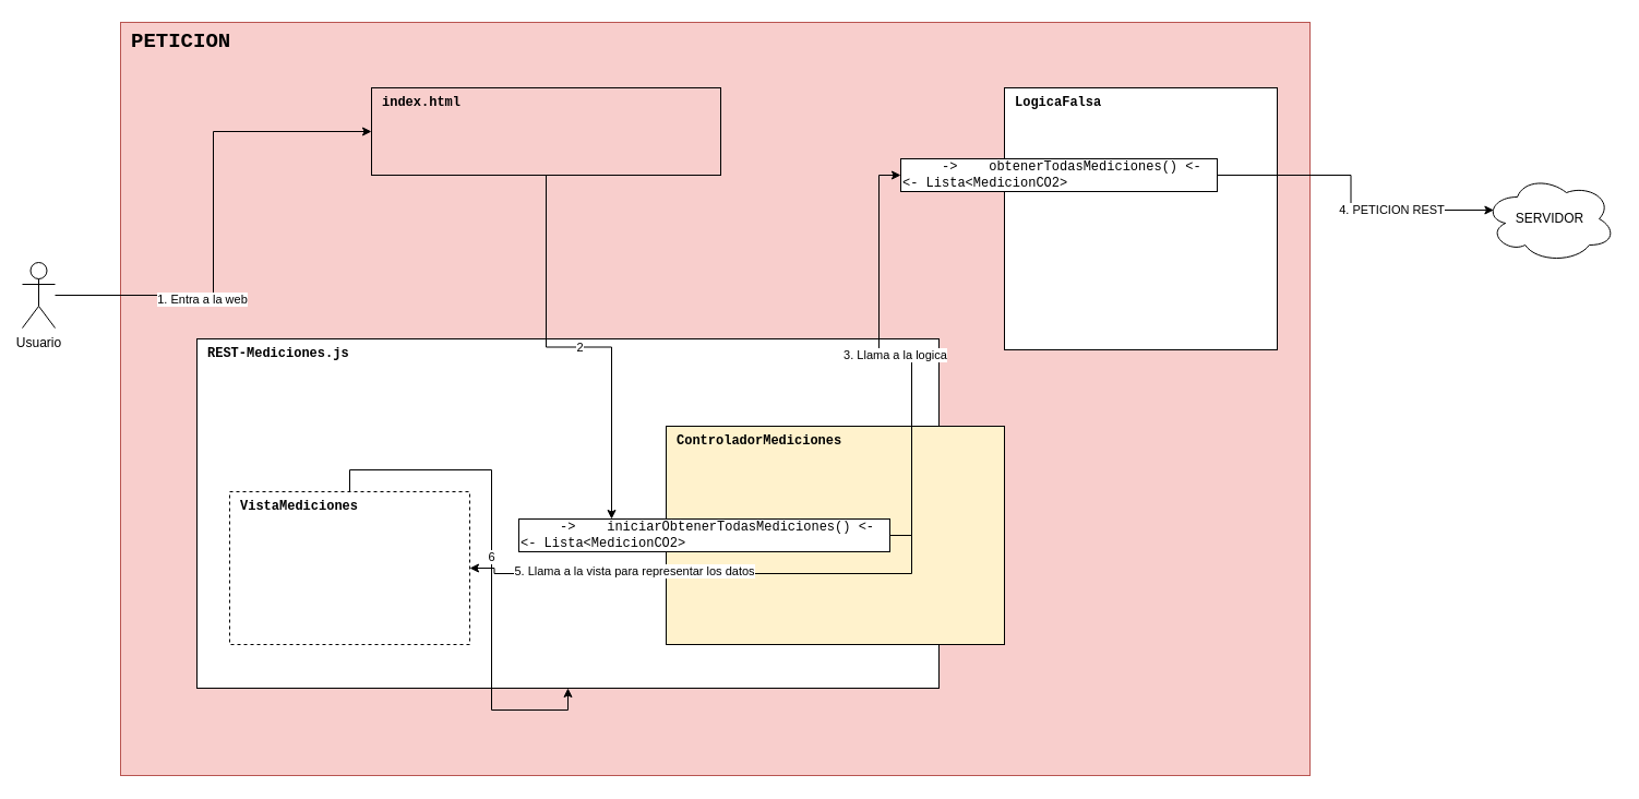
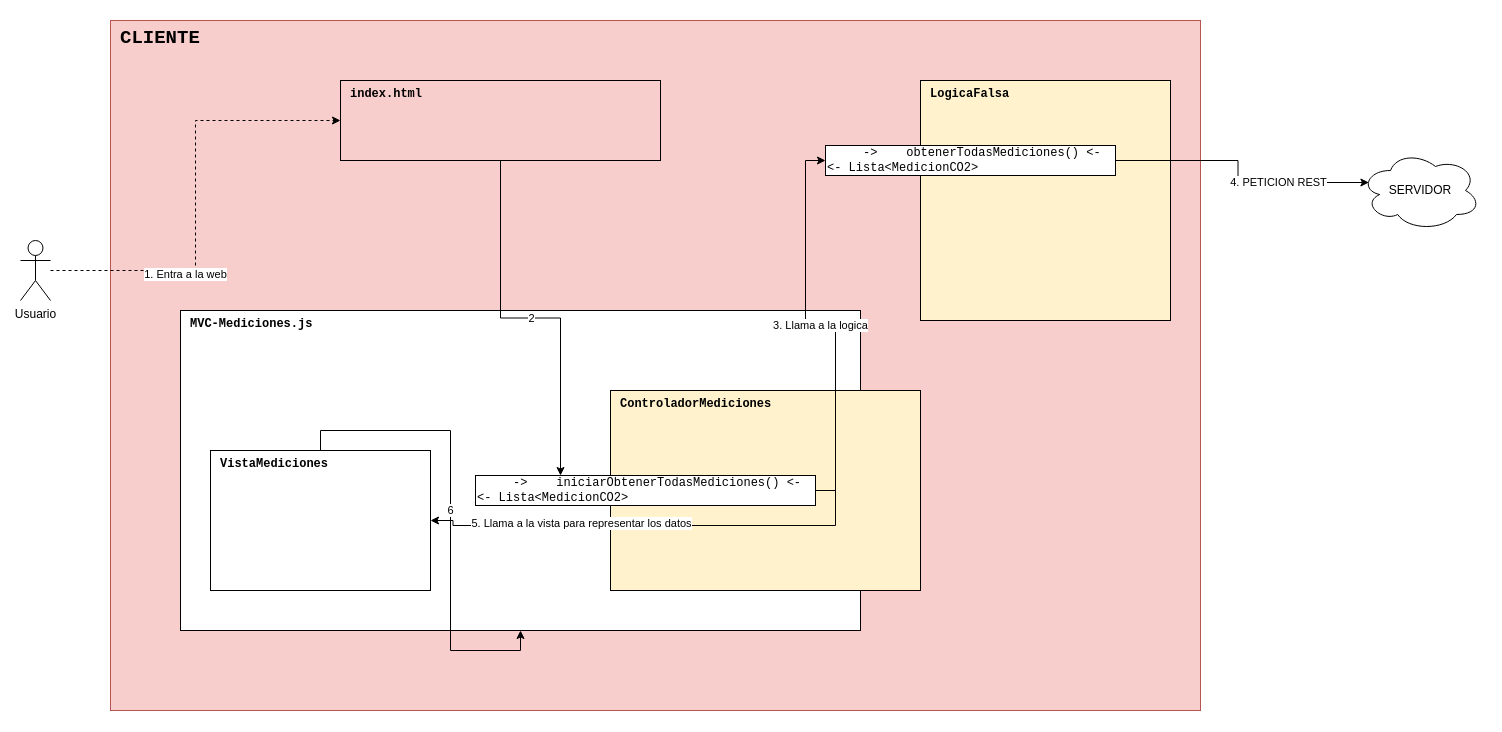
- <mxCell id="2" value="&lt;font style=&quot;font-size: 19px&quot; face=&quot;Courier New&quot;&gt;PETICION&lt;/font&gt;" style="whiteSpace=wrap;html=1;align=left;verticalAlign=top;fontStyle=1;spacingLeft=8;fillColor=#f8cecc;strokeColor=#b85450;" parent="1" vertex="1"><mxGeometry x="110" y="20" width="1090" height="690" as="geometry" /></mxCell>
+ <mxCell id="2" value="&lt;font style=&quot;font-size: 19px&quot; face=&quot;Courier New&quot;&gt;CLIENTE&lt;/font&gt;" style="whiteSpace=wrap;html=1;align=left;verticalAlign=top;fontStyle=1;spacingLeft=8;fillColor=#f8cecc;strokeColor=#b85450;" parent="1" vertex="1"><mxGeometry x="110" y="20" width="1090" height="690" as="geometry" /></mxCell>
- <mxCell id="17" style="edgeStyle=orthogonalEdgeStyle;rounded=0;orthogonalLoop=1;jettySize=auto;html=1;entryX=0;entryY=0.5;entryDx=0;entryDy=0;" parent="1" source="19" target="10" edge="1"><mxGeometry relative="1" as="geometry" /></mxCell>
+ <mxCell id="17" style="edgeStyle=orthogonalEdgeStyle;rounded=0;orthogonalLoop=1;jettySize=auto;html=1;entryX=0;entryY=0.5;entryDx=0;entryDy=0;dashed=1;" parent="1" source="19" target="10" edge="1"><mxGeometry relative="1" as="geometry" /></mxCell>
- <mxCell id="3" value="LogicaFalsa" style="rounded=0;whiteSpace=wrap;html=1;align=left;verticalAlign=top;fontStyle=1;spacingLeft=8;fontFamily=Courier New;" parent="1" vertex="1"><mxGeometry x="920" y="80" width="250" height="240" as="geometry" /></mxCell>
+ <mxCell id="3" value="LogicaFalsa" style="rounded=0;whiteSpace=wrap;html=1;align=left;verticalAlign=top;fontStyle=1;spacingLeft=8;fontFamily=Courier New;fillColor=#fff2cc;" parent="1" vertex="1"><mxGeometry x="920" y="80" width="250" height="240" as="geometry" /></mxCell>
- <mxCell id="20" value="SERVIDOR" style="ellipse;shape=cloud;whiteSpace=wrap;html=1;" parent="1" vertex="1"><mxGeometry x="1360" y="160" width="120" height="80" as="geometry" /></mxCell>
+ <mxCell id="20" value="SERVIDOR" style="ellipse;shape=cloud;whiteSpace=wrap;html=1;" parent="1" vertex="1"><mxGeometry x="1360" y="150" width="120" height="80" as="geometry" /></mxCell>
- <mxCell id="7" value="REST-Mediciones.js" style="rounded=0;whiteSpace=wrap;html=1;align=left;verticalAlign=top;fontStyle=1;spacingLeft=8;fontFamily=Courier New;" parent="1" vertex="1"><mxGeometry x="180" y="310" width="680" height="320" as="geometry" /></mxCell>
+ <mxCell id="7" value="MVC-Mediciones.js" style="rounded=0;whiteSpace=wrap;html=1;align=left;verticalAlign=top;fontStyle=1;spacingLeft=8;fontFamily=Courier New;" parent="1" vertex="1"><mxGeometry x="180" y="310" width="680" height="320" as="geometry" /></mxCell>
- <mxCell id="16" value="VistaMediciones" style="rounded=0;whiteSpace=wrap;html=1;align=left;verticalAlign=top;fontStyle=1;spacingLeft=8;fontFamily=Courier New;dashed=1;" parent="1" vertex="1"><mxGeometry x="210" y="450" width="220" height="140" as="geometry" /></mxCell>
+ <mxCell id="16" value="VistaMediciones" style="rounded=0;whiteSpace=wrap;html=1;align=left;verticalAlign=top;fontStyle=1;spacingLeft=8;fontFamily=Courier New;" parent="1" vertex="1"><mxGeometry x="210" y="450" width="220" height="140" as="geometry" /></mxCell>
